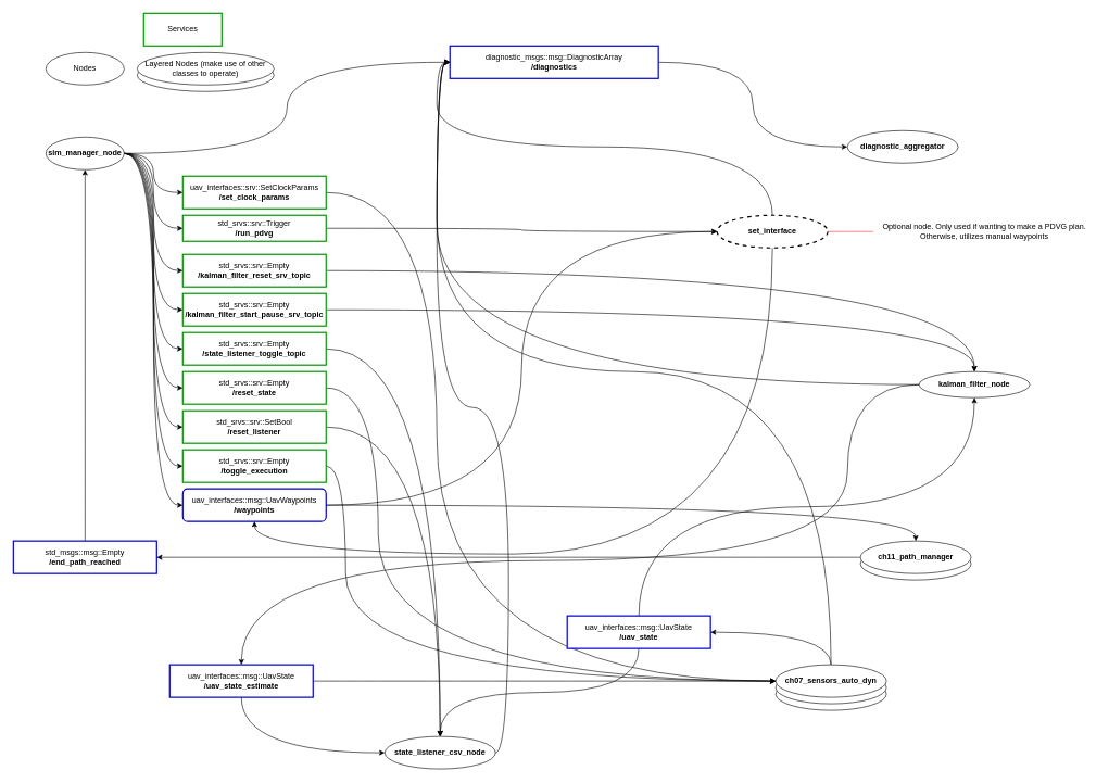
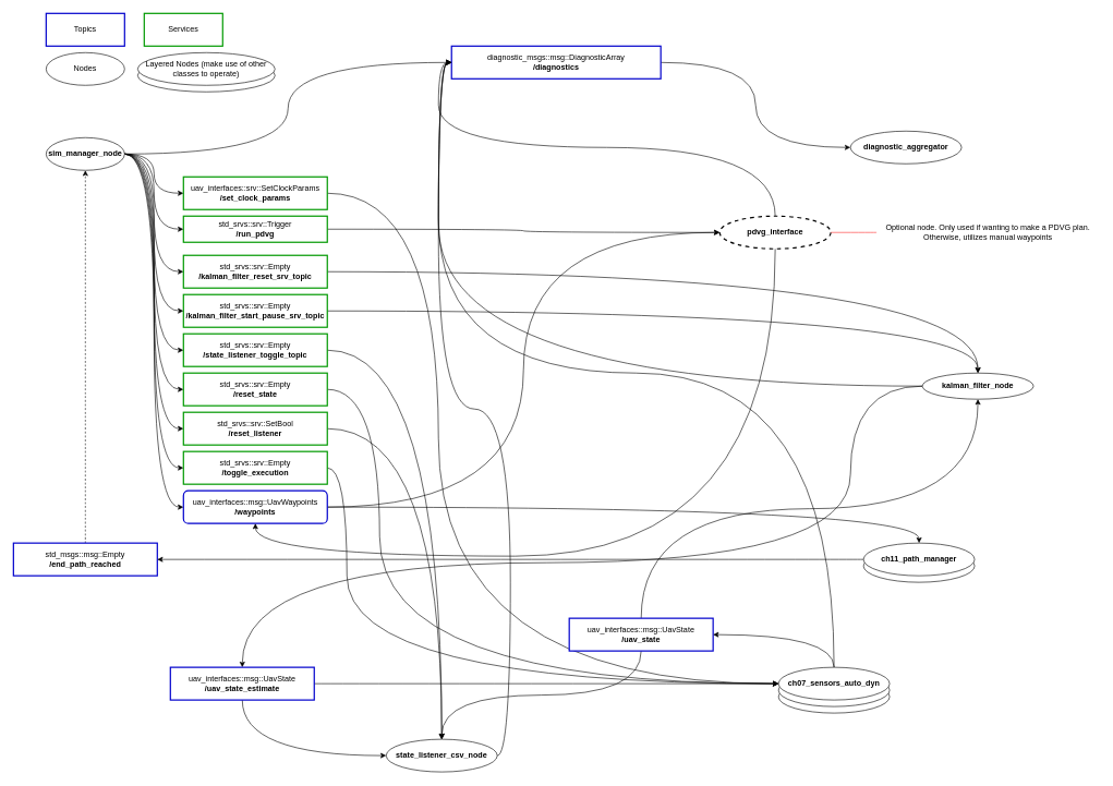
+ <mxCell id="6" value="Topics" style="rounded=0;whiteSpace=wrap;html=1;strokeColor=#0000CC;strokeWidth=2;" parent="1" vertex="1"><mxGeometry x="70" y="20" width="120" height="50" as="geometry" /></mxCell>
- <mxCell id="47" value="&lt;b&gt;set_interface&lt;/b&gt;" style="ellipse;whiteSpace=wrap;html=1;dashed=1;strokeWidth=2;" parent="1" vertex="1"><mxGeometry x="1100" y="330" width="170" height="50" as="geometry" /></mxCell>
+ <mxCell id="47" value="&lt;b&gt;pdvg_interface&lt;/b&gt;" style="ellipse;whiteSpace=wrap;html=1;dashed=1;strokeWidth=2;" parent="1" vertex="1"><mxGeometry x="1100" y="330" width="170" height="50" as="geometry" /></mxCell>
- <mxCell id="41" style="edgeStyle=orthogonalEdgeStyle;orthogonalLoop=1;jettySize=auto;html=1;exitX=0.5;exitY=0;exitDx=0;exitDy=0;entryX=0.5;entryY=1;entryDx=0;entryDy=0;curved=1;" parent="1" source="42" target="18" edge="1"><mxGeometry relative="1" as="geometry" /></mxCell>
+ <mxCell id="41" style="edgeStyle=orthogonalEdgeStyle;orthogonalLoop=1;jettySize=auto;html=1;exitX=0.5;exitY=0;exitDx=0;exitDy=0;entryX=0.5;entryY=1;entryDx=0;entryDy=0;curved=1;dashed=1;" parent="1" source="42" target="18" edge="1"><mxGeometry relative="1" as="geometry" /></mxCell>
